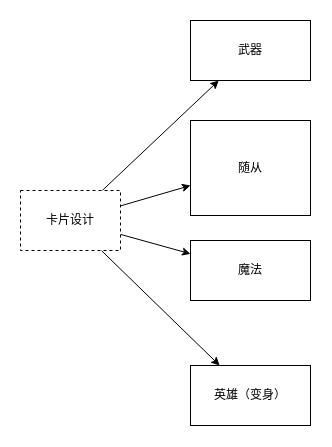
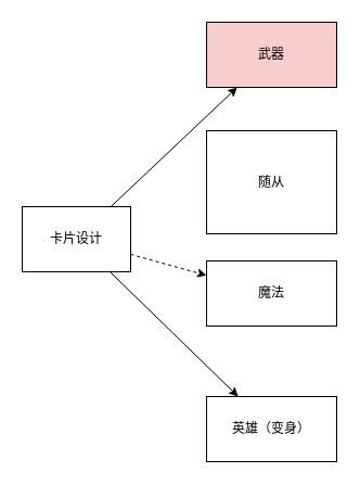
- <mxCell id="10" value="武器" style="whiteSpace=wrap;html=1;rounded=0;" vertex="1" parent="1"><mxGeometry x="190" y="20" width="120" height="60" as="geometry" /></mxCell>
+ <mxCell id="10" value="武器" style="whiteSpace=wrap;html=1;rounded=0;fillColor=#f8cecc;" vertex="1" parent="1"><mxGeometry x="190" y="20" width="120" height="60" as="geometry" /></mxCell>
- <mxCell id="3" value="" style="edgeStyle=none;html=1;" edge="1" parent="1" source="6" target="8"><mxGeometry relative="1" as="geometry" /></mxCell>
- <mxCell id="6" value="卡片设计" style="rounded=0;whiteSpace=wrap;html=1;dashed=1;" vertex="1" parent="1"><mxGeometry x="20" y="190" width="100" height="60" as="geometry" /></mxCell>
+ <mxCell id="6" value="卡片设计" style="rounded=0;whiteSpace=wrap;html=1;" vertex="1" parent="1"><mxGeometry x="20" y="190" width="100" height="60" as="geometry" /></mxCell>
- <mxCell id="2" value="" style="edgeStyle=none;html=1;" edge="1" parent="1" source="6" target="7"><mxGeometry relative="1" as="geometry" /></mxCell>
+ <mxCell id="2" value="" style="edgeStyle=none;html=1;dashed=1;" edge="1" parent="1" source="6" target="7"><mxGeometry relative="1" as="geometry" /></mxCell>
